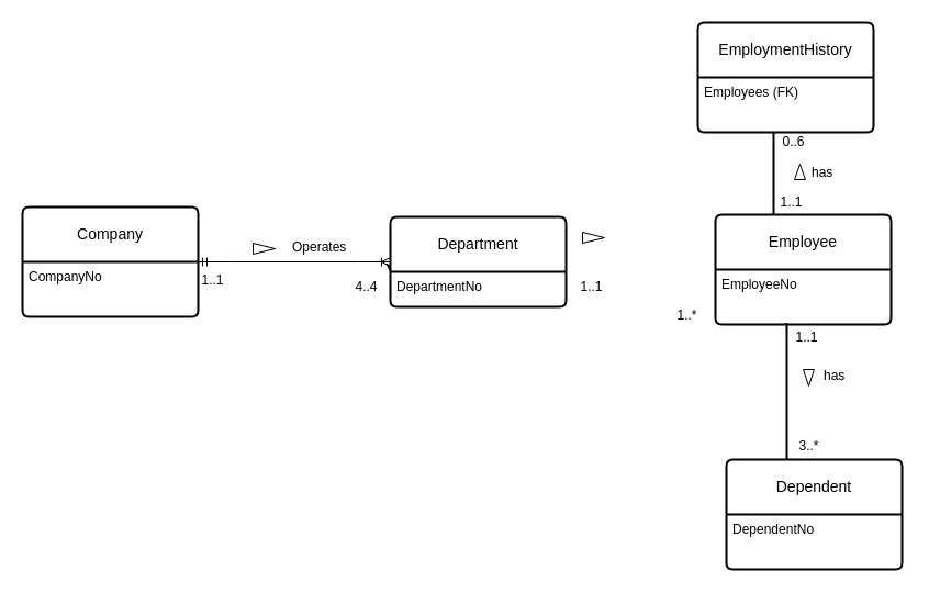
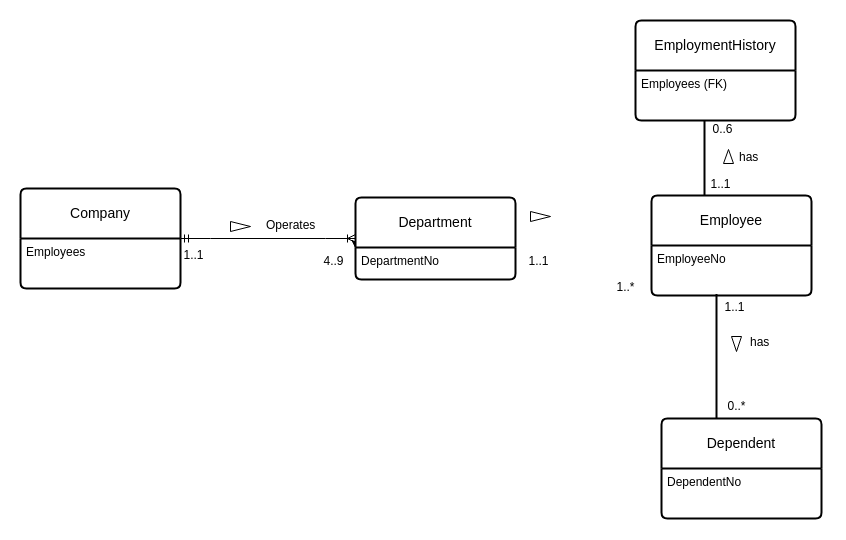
- <mxCell id="33" value="CompanyNo" style="align=left;strokeColor=none;fillColor=none;spacingLeft=4;fontSize=12;verticalAlign=top;resizable=0;rotatable=0;part=1;html=1;" vertex="1" parent="32"><mxGeometry y="50" width="160" height="50" as="geometry" /></mxCell>
+ <mxCell id="33" value="Employees" style="align=left;strokeColor=none;fillColor=none;spacingLeft=4;fontSize=12;verticalAlign=top;resizable=0;rotatable=0;part=1;html=1;" vertex="1" parent="32"><mxGeometry y="50" width="160" height="50" as="geometry" /></mxCell>
- <mxCell id="10" value="4..4" style="text;html=1;align=center;verticalAlign=middle;resizable=0;points=[];autosize=1;strokeColor=none;fillColor=none;" vertex="1" parent="1"><mxGeometry x="313" y="246" width="40" height="30" as="geometry" /></mxCell>
+ <mxCell id="10" value="4..9" style="text;html=1;align=center;verticalAlign=middle;resizable=0;points=[];autosize=1;strokeColor=none;fillColor=none;" vertex="1" parent="1"><mxGeometry x="313" y="246" width="40" height="30" as="geometry" /></mxCell>
- <mxCell id="22" value="3..*" style="text;html=1;align=center;verticalAlign=middle;resizable=0;points=[];autosize=1;strokeColor=none;fillColor=none;" vertex="1" parent="1"><mxGeometry x="716" y="391" width="40" height="30" as="geometry" /></mxCell>
+ <mxCell id="22" value="0..*" style="text;html=1;align=center;verticalAlign=middle;resizable=0;points=[];autosize=1;strokeColor=none;fillColor=none;" vertex="1" parent="1"><mxGeometry x="716" y="391" width="40" height="30" as="geometry" /></mxCell>
